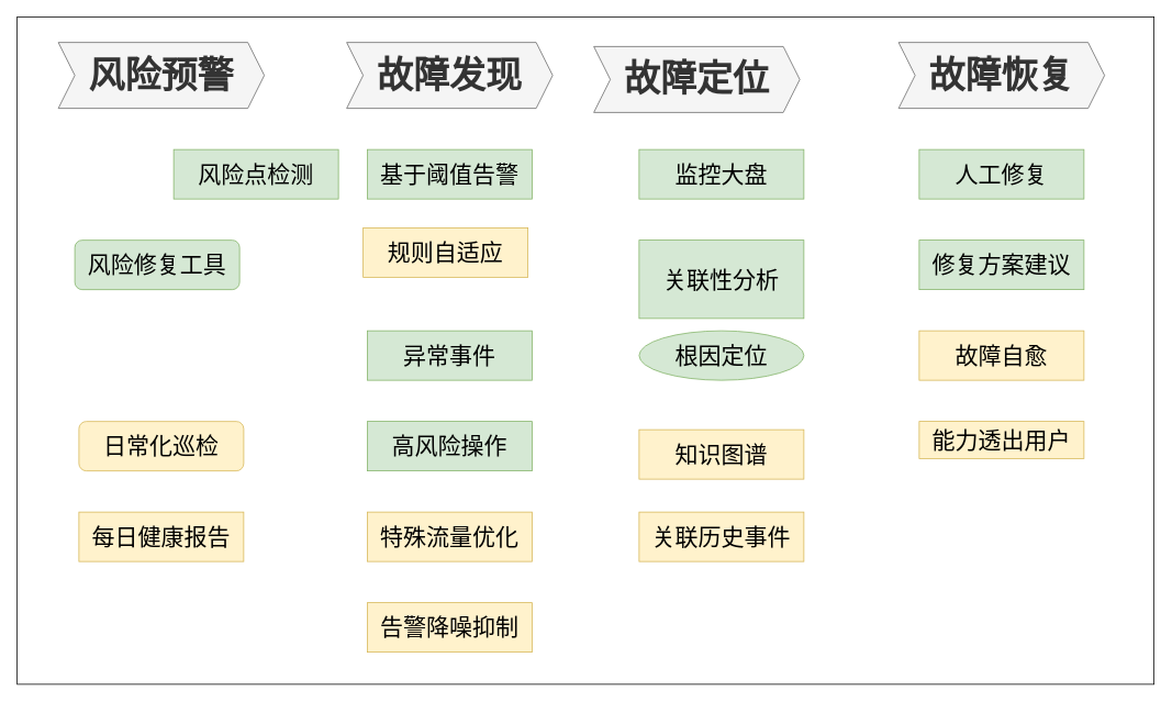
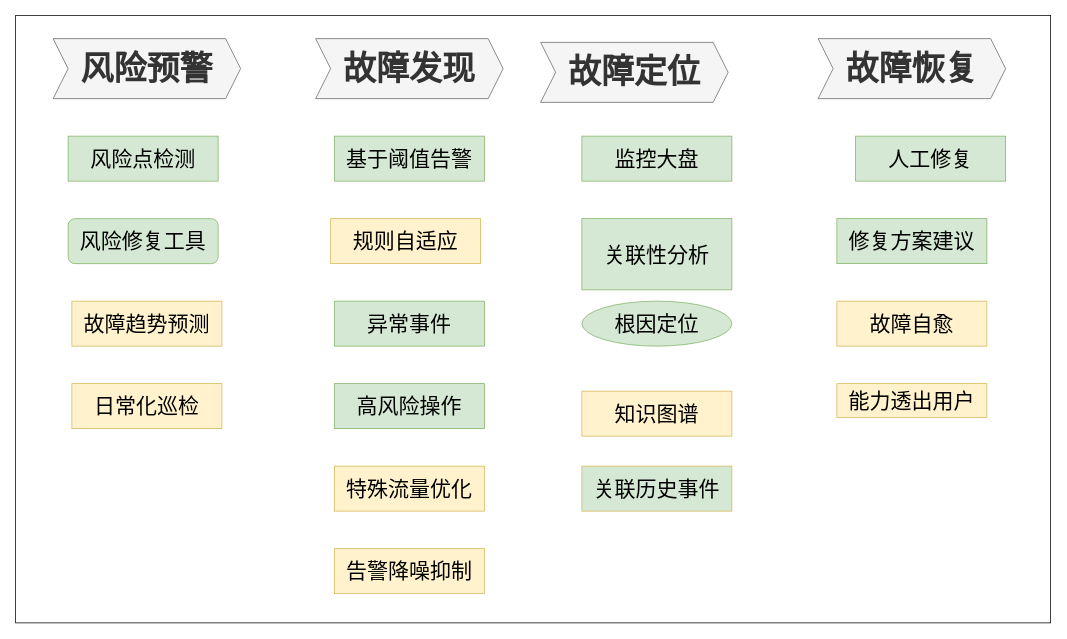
- <mxCell id="24" value="&lt;font style=&quot;font-size: 28px;&quot;&gt;风险点检测&lt;/font&gt;" style="rounded=0;whiteSpace=wrap;html=1;fillColor=#d5e8d4;strokeColor=#82b366;" vertex="1" parent="1"><mxGeometry x="210" y="181" width="200" height="60" as="geometry" /></mxCell>
+ <mxCell id="24" value="&lt;font style=&quot;font-size: 28px;&quot;&gt;风险点检测&lt;/font&gt;" style="rounded=0;whiteSpace=wrap;html=1;fillColor=#d5e8d4;strokeColor=#82b366;" vertex="1" parent="1"><mxGeometry x="90" y="181" width="200" height="60" as="geometry" /></mxCell>
- <mxCell id="10" value="&lt;font style=&quot;font-size: 28px;&quot;&gt;人工修复&lt;/font&gt;" style="rounded=0;whiteSpace=wrap;html=1;fillColor=#d5e8d4;strokeColor=#82b366;" vertex="1" parent="1"><mxGeometry x="1115" y="181" width="200" height="60" as="geometry" /></mxCell>
+ <mxCell id="10" value="&lt;font style=&quot;font-size: 28px;&quot;&gt;人工修复&lt;/font&gt;" style="rounded=0;whiteSpace=wrap;html=1;fillColor=#d5e8d4;strokeColor=#82b366;" vertex="1" parent="1"><mxGeometry x="1140" y="181" width="200" height="60" as="geometry" /></mxCell>
- <mxCell id="23" value="&lt;span style=&quot;font-size: 28px;&quot;&gt;规则自适应&lt;/span&gt;" style="rounded=0;whiteSpace=wrap;html=1;fillColor=#fff2cc;strokeColor=#d6b656;" vertex="1" parent="1"><mxGeometry x="440" y="276" width="200" height="60" as="geometry" /></mxCell>
+ <mxCell id="23" value="&lt;span style=&quot;font-size: 28px;&quot;&gt;规则自适应&lt;/span&gt;" style="rounded=0;whiteSpace=wrap;html=1;fillColor=#fff2cc;strokeColor=#d6b656;" vertex="1" parent="1"><mxGeometry x="440" y="291" width="200" height="60" as="geometry" /></mxCell>
+ <mxCell id="18" value="&lt;span style=&quot;font-size: 28px;&quot;&gt;故障趋势预测&lt;/span&gt;" style="rounded=0;whiteSpace=wrap;html=1;fillColor=#fff2cc;strokeColor=#d6b656;" vertex="1" parent="1"><mxGeometry x="95" y="401" width="200" height="60" as="geometry" /></mxCell>
- <mxCell id="8" value="&lt;font style=&quot;font-size: 28px;&quot;&gt;日常化巡检&lt;/font&gt;" style="whiteSpace=wrap;html=1;fillColor=#fff2cc;strokeColor=#d6b656;rounded=1;" vertex="1" parent="1"><mxGeometry x="95" y="511" width="200" height="60" as="geometry" /></mxCell>
+ <mxCell id="8" value="&lt;font style=&quot;font-size: 28px;&quot;&gt;日常化巡检&lt;/font&gt;" style="rounded=0;whiteSpace=wrap;html=1;fillColor=#fff2cc;strokeColor=#d6b656;" vertex="1" parent="1"><mxGeometry x="95" y="511" width="200" height="60" as="geometry" /></mxCell>
- <mxCell id="9" value="&lt;font style=&quot;font-size: 28px;&quot;&gt;每日健康报告&lt;/font&gt;" style="rounded=0;whiteSpace=wrap;html=1;fillColor=#fff2cc;strokeColor=#d6b656;" vertex="1" parent="1"><mxGeometry x="95" y="621" width="200" height="60" as="geometry" /></mxCell>
- <mxCell id="25" value="&lt;span style=&quot;font-size: 28px;&quot;&gt;关联历史事件&lt;/span&gt;" style="rounded=0;whiteSpace=wrap;html=1;fillColor=#fff2cc;strokeColor=#d6b656;" vertex="1" parent="1"><mxGeometry x="775" y="621" width="200" height="60" as="geometry" /></mxCell>
+ <mxCell id="25" value="&lt;span style=&quot;font-size: 28px;&quot;&gt;关联历史事件&lt;/span&gt;" style="rounded=0;whiteSpace=wrap;html=1;fillColor=#d5e8d4;strokeColor=#d6b656;" vertex="1" parent="1"><mxGeometry x="775" y="621" width="200" height="60" as="geometry" /></mxCell>
